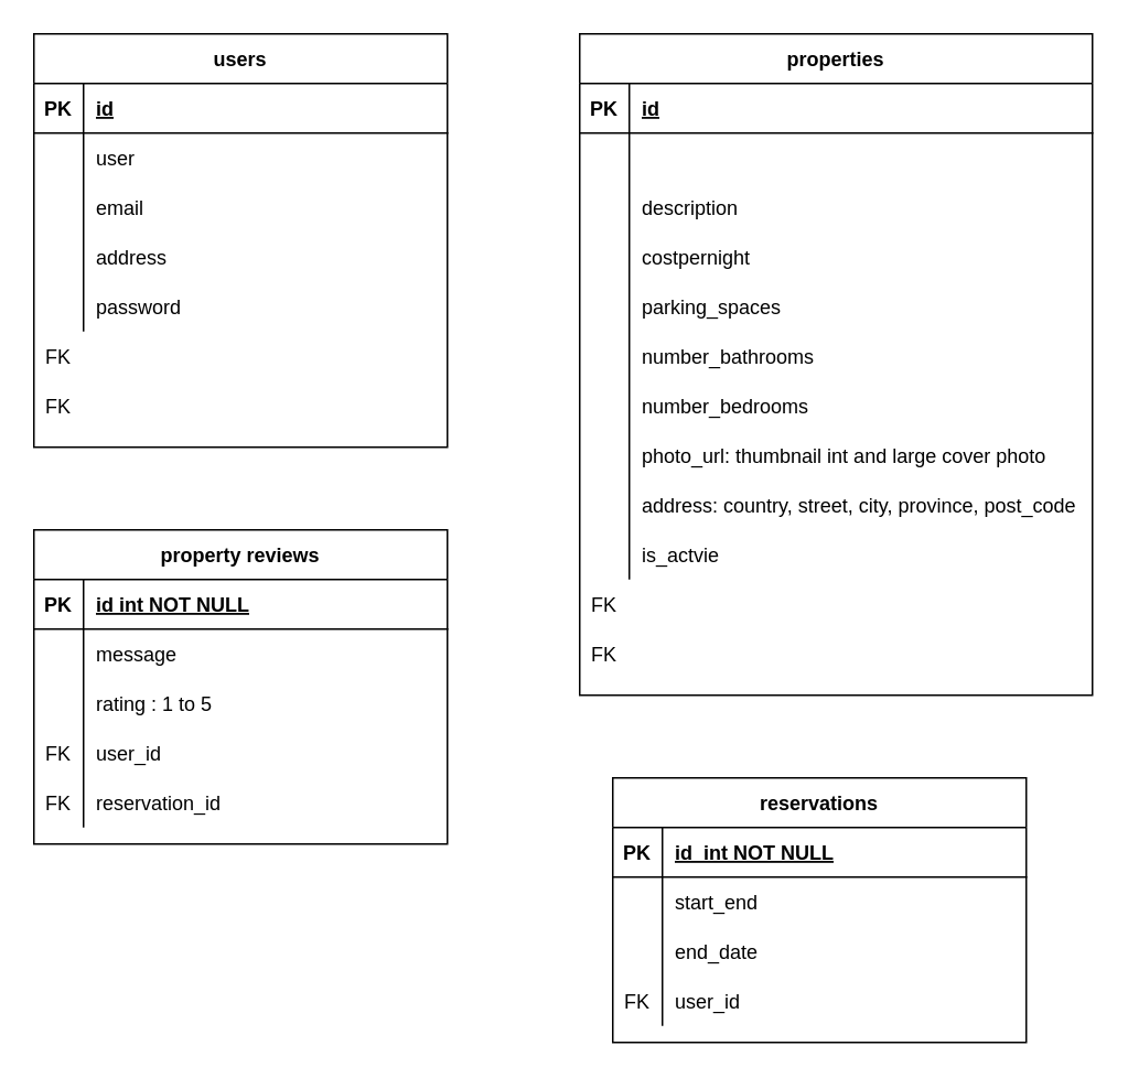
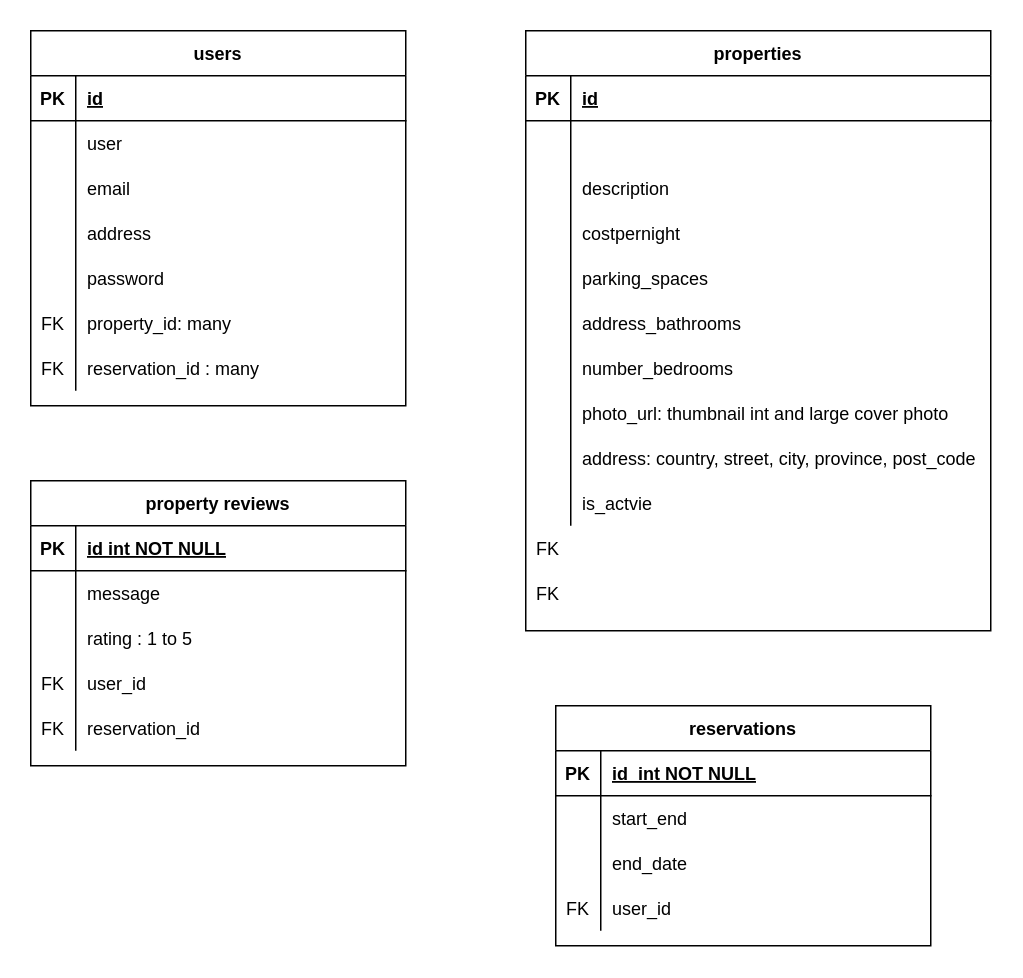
+ <mxCell id="67" value="property_id: many" style="shape=partialRectangle;overflow=hidden;connectable=0;fillColor=none;top=0;left=0;bottom=0;right=0;align=left;spacingLeft=6;" vertex="1" parent="65"><mxGeometry x="30" width="220" height="30" as="geometry" /></mxCell>
- <mxCell id="19" value="number_bathrooms" style="shape=partialRectangle;overflow=hidden;connectable=0;fillColor=none;top=0;left=0;bottom=0;right=0;align=left;spacingLeft=6;" vertex="1" parent="17"><mxGeometry x="30" width="280" height="30" as="geometry" /></mxCell>
+ <mxCell id="19" value="address_bathrooms" style="shape=partialRectangle;overflow=hidden;connectable=0;fillColor=none;top=0;left=0;bottom=0;right=0;align=left;spacingLeft=6;" vertex="1" parent="17"><mxGeometry x="30" width="280" height="30" as="geometry" /></mxCell>
+ <mxCell id="70" value="reservation_id : many" style="shape=partialRectangle;overflow=hidden;connectable=0;fillColor=none;top=0;left=0;bottom=0;right=0;align=left;spacingLeft=6;" vertex="1" parent="68"><mxGeometry x="30" width="220" height="30" as="geometry" /></mxCell>
